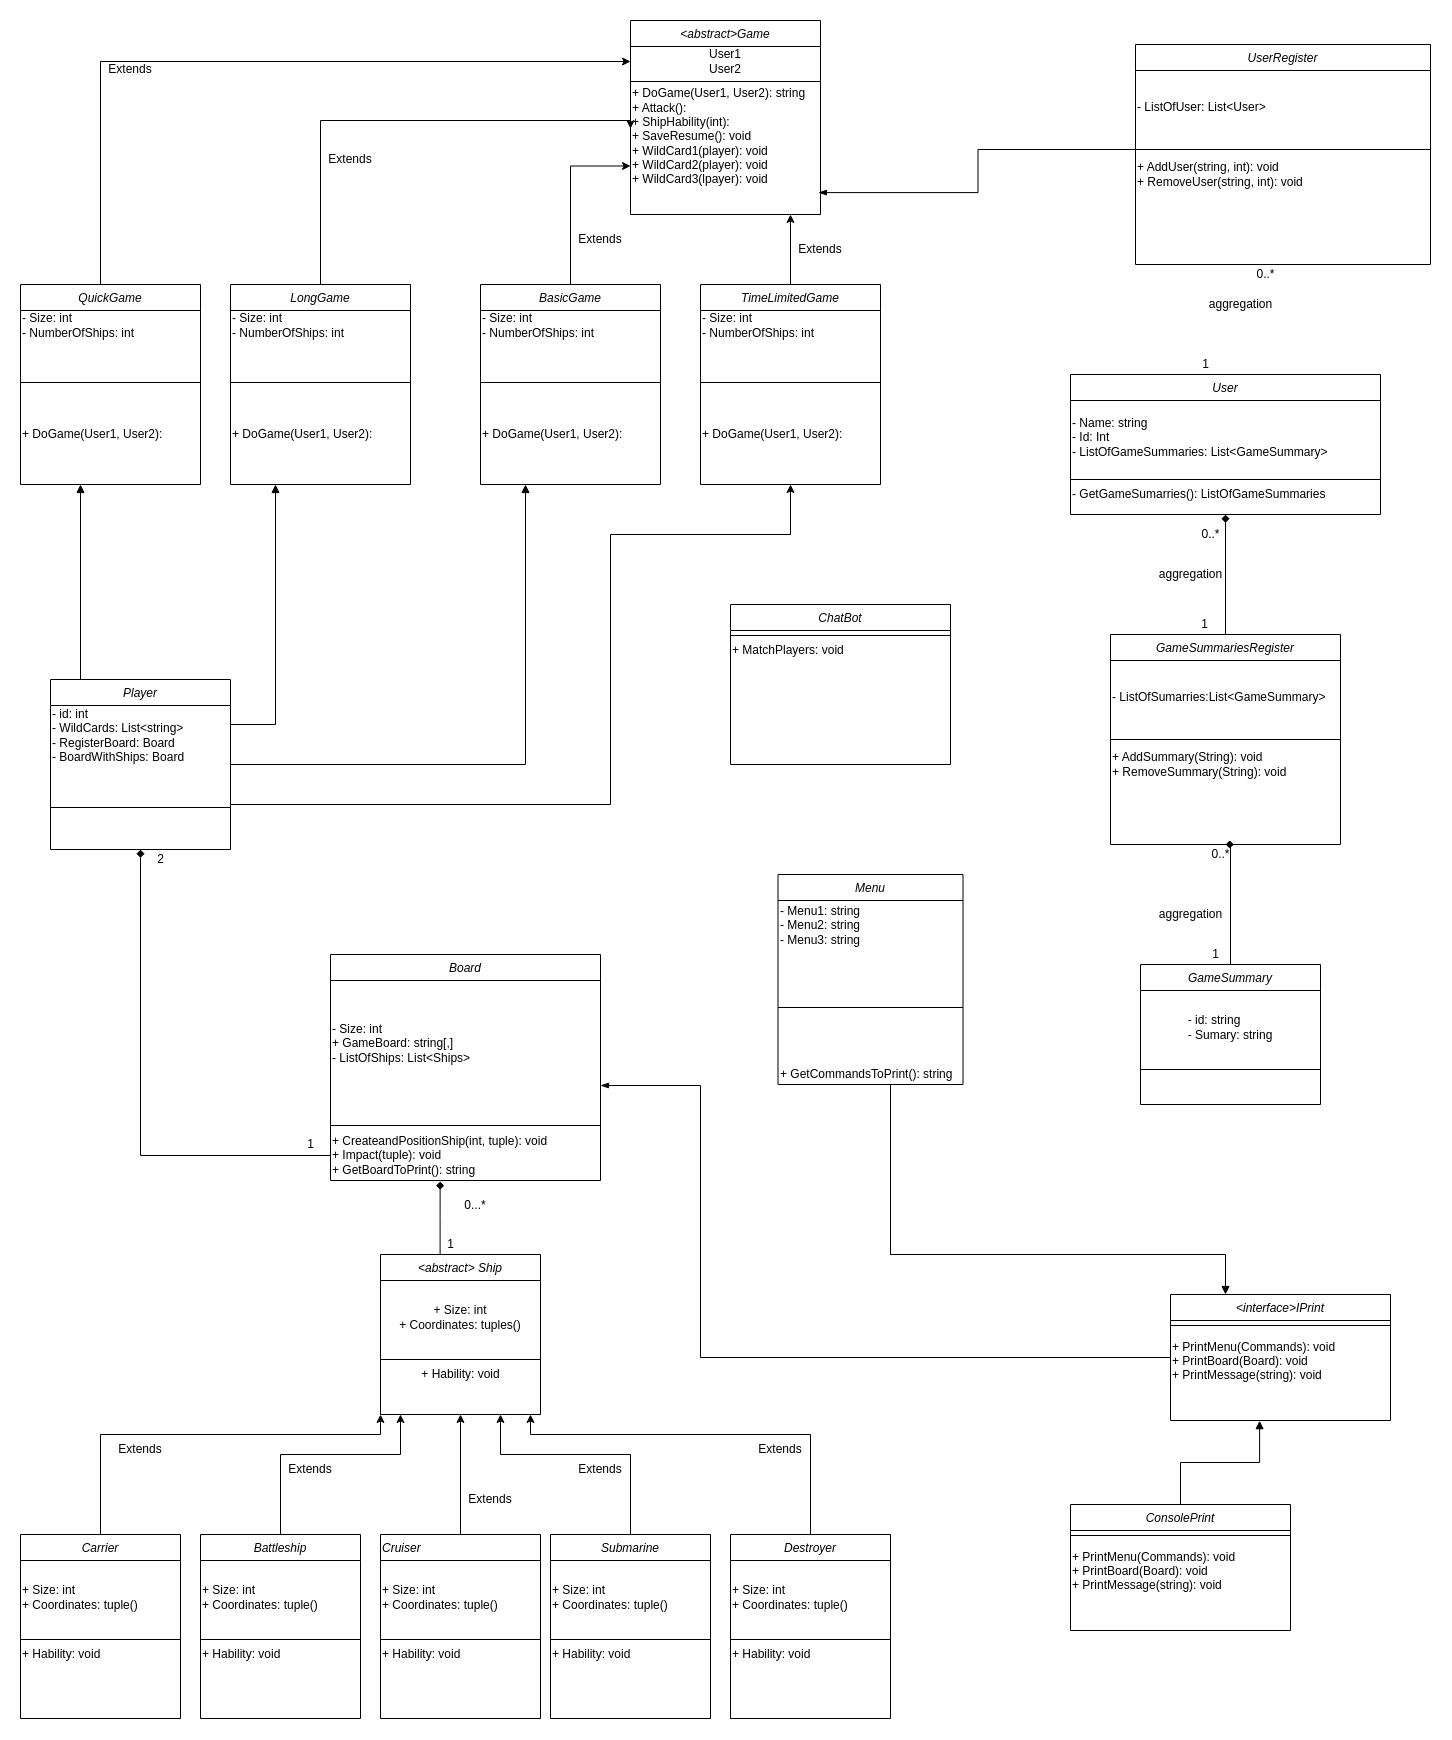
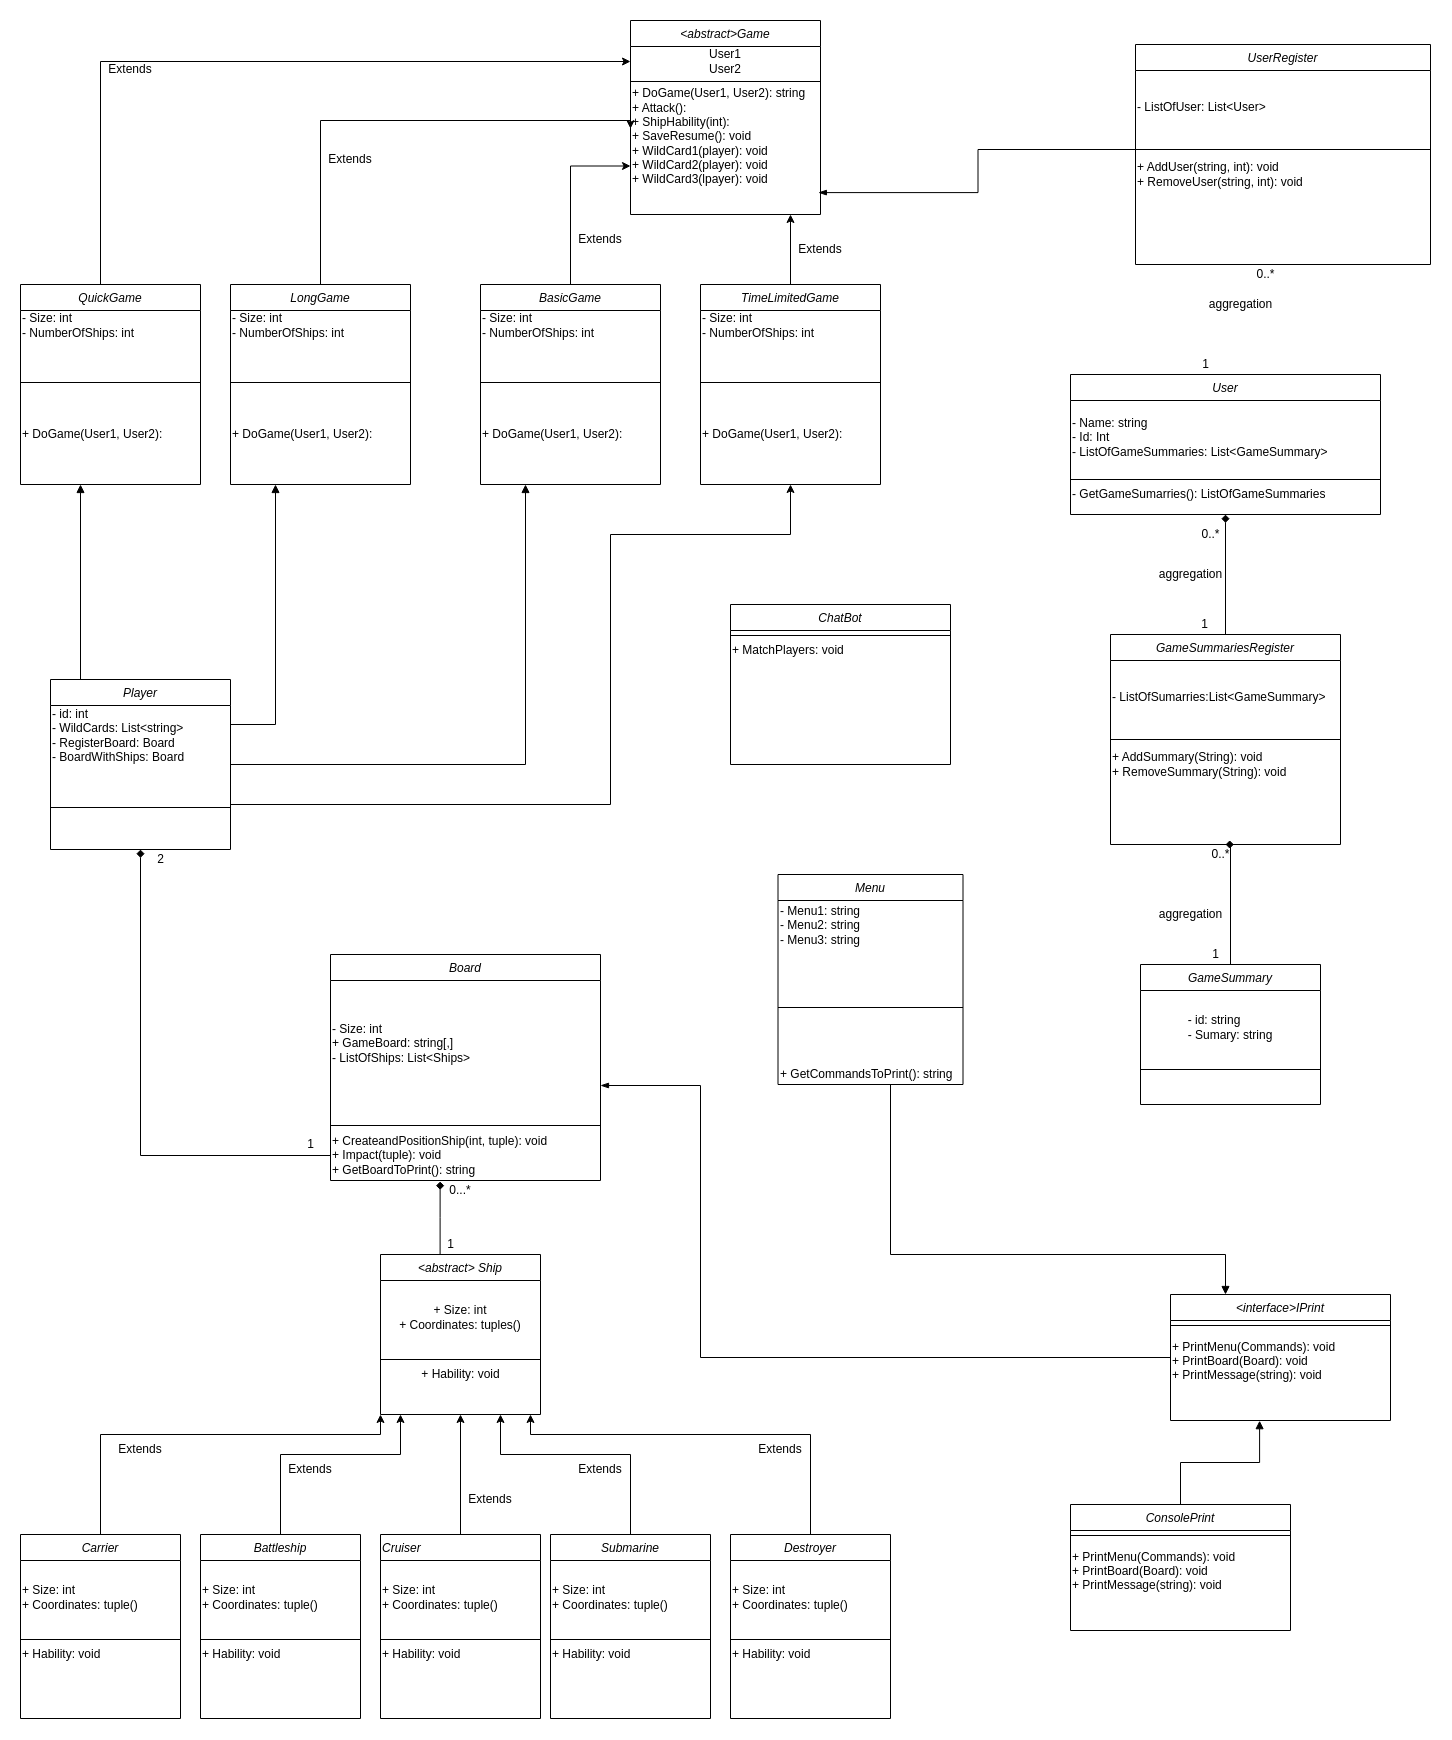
- <mxCell id="116" value="0...*" style="text;html=1;strokeColor=none;fillColor=none;align=center;verticalAlign=middle;whiteSpace=wrap;rounded=0;" parent="1" vertex="1"><mxGeometry x="455" y="1195" width="40" height="20" as="geometry" /></mxCell>
+ <mxCell id="116" value="0...*" style="text;html=1;strokeColor=none;fillColor=none;align=center;verticalAlign=middle;whiteSpace=wrap;rounded=0;" parent="1" vertex="1"><mxGeometry x="440" y="1180" width="40" height="20" as="geometry" /></mxCell>
